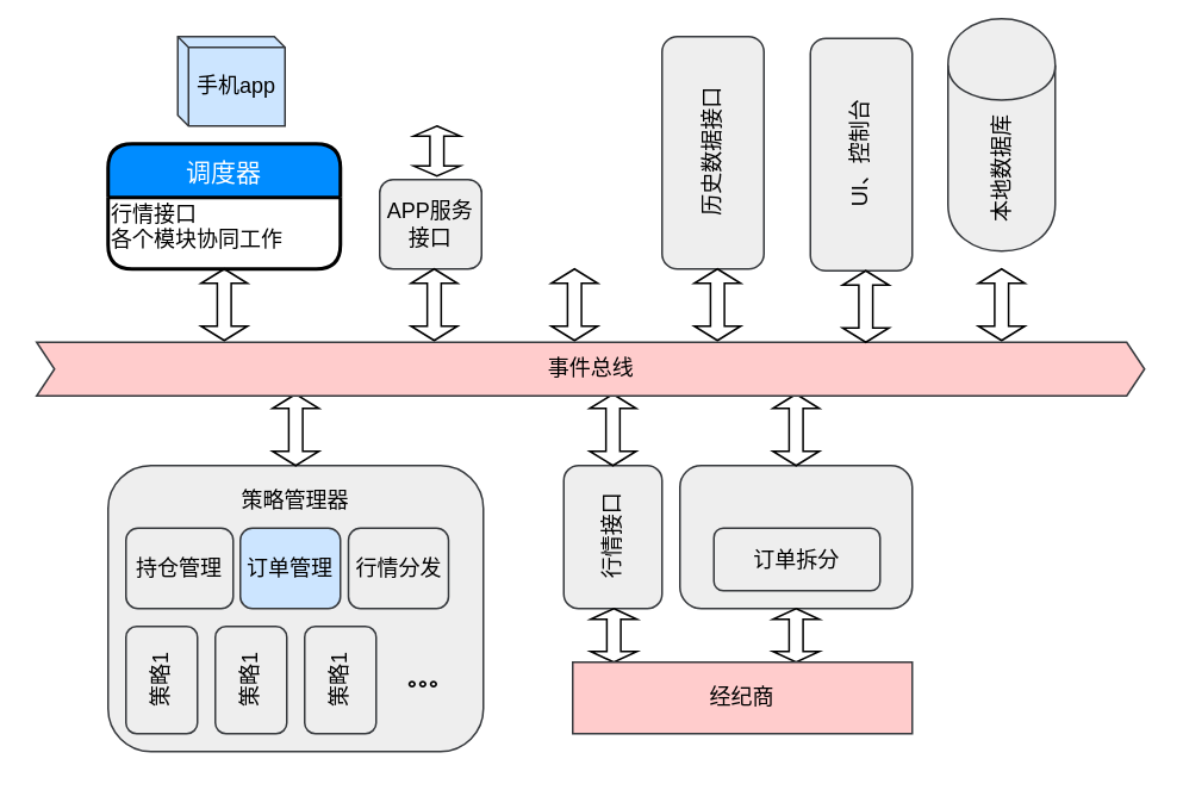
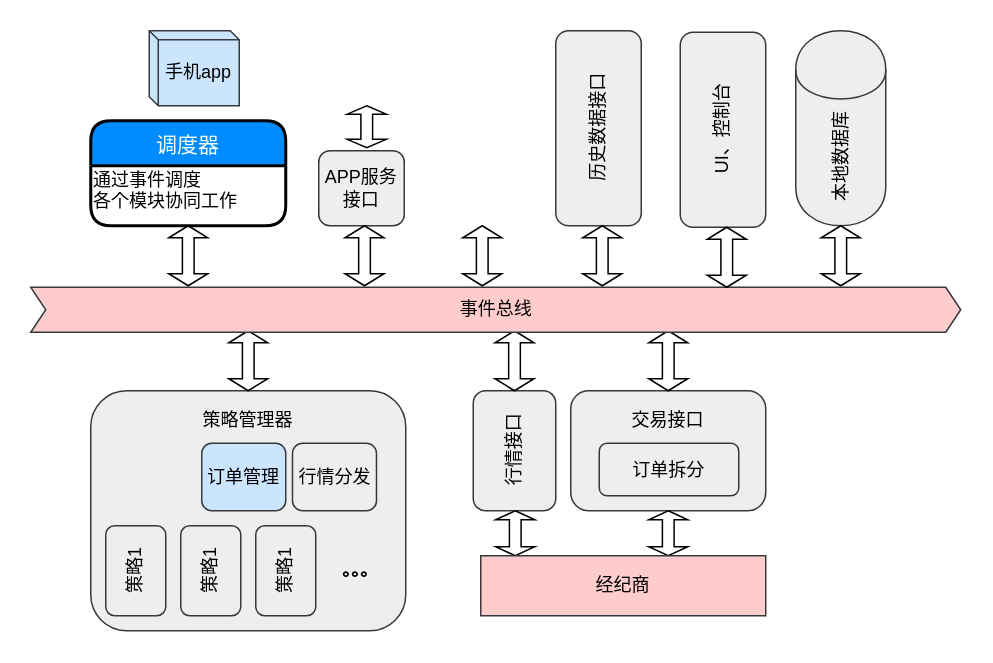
- <mxCell id="2" value="本地数据库" style="shape=cylinder;whiteSpace=wrap;html=1;boundedLbl=1;backgroundOutline=1;horizontal=0;fillColor=#eeeeee;strokeColor=#36393d;" parent="1" vertex="1"><mxGeometry x="530" y="10" width="60" height="130" as="geometry" /></mxCell>
+ <mxCell id="2" value="本地数据库" style="shape=cylinder;whiteSpace=wrap;html=1;boundedLbl=1;backgroundOutline=1;horizontal=0;fillColor=#eeeeee;strokeColor=#36393d;" parent="1" vertex="1"><mxGeometry x="530" y="20" width="60" height="130" as="geometry" /></mxCell>
- <mxCell id="23" value="行情接口&lt;br&gt;各个模块协同工作" style="text;html=1;resizable=0;points=[];autosize=1;align=left;verticalAlign=top;spacingTop=-4;" parent="22" vertex="1"><mxGeometry y="30" width="130" height="40" as="geometry" /></mxCell>
+ <mxCell id="23" value="通过事件调度&lt;br&gt;各个模块协同工作" style="text;html=1;resizable=0;points=[];autosize=1;align=left;verticalAlign=top;spacingTop=-4;" parent="22" vertex="1"><mxGeometry y="30" width="130" height="40" as="geometry" /></mxCell>
+ <mxCell id="19" value="交易接口" style="text;html=1;strokeColor=none;fillColor=none;align=center;verticalAlign=middle;whiteSpace=wrap;rounded=0;" parent="1" vertex="1"><mxGeometry x="414" y="270" width="62" height="20" as="geometry" /></mxCell>
- <mxCell id="17" value="持仓管理" style="rounded=1;whiteSpace=wrap;html=1;fillColor=#eeeeee;strokeColor=#36393d;" parent="1" vertex="1"><mxGeometry x="70" y="295" width="60" height="45" as="geometry" /></mxCell>
